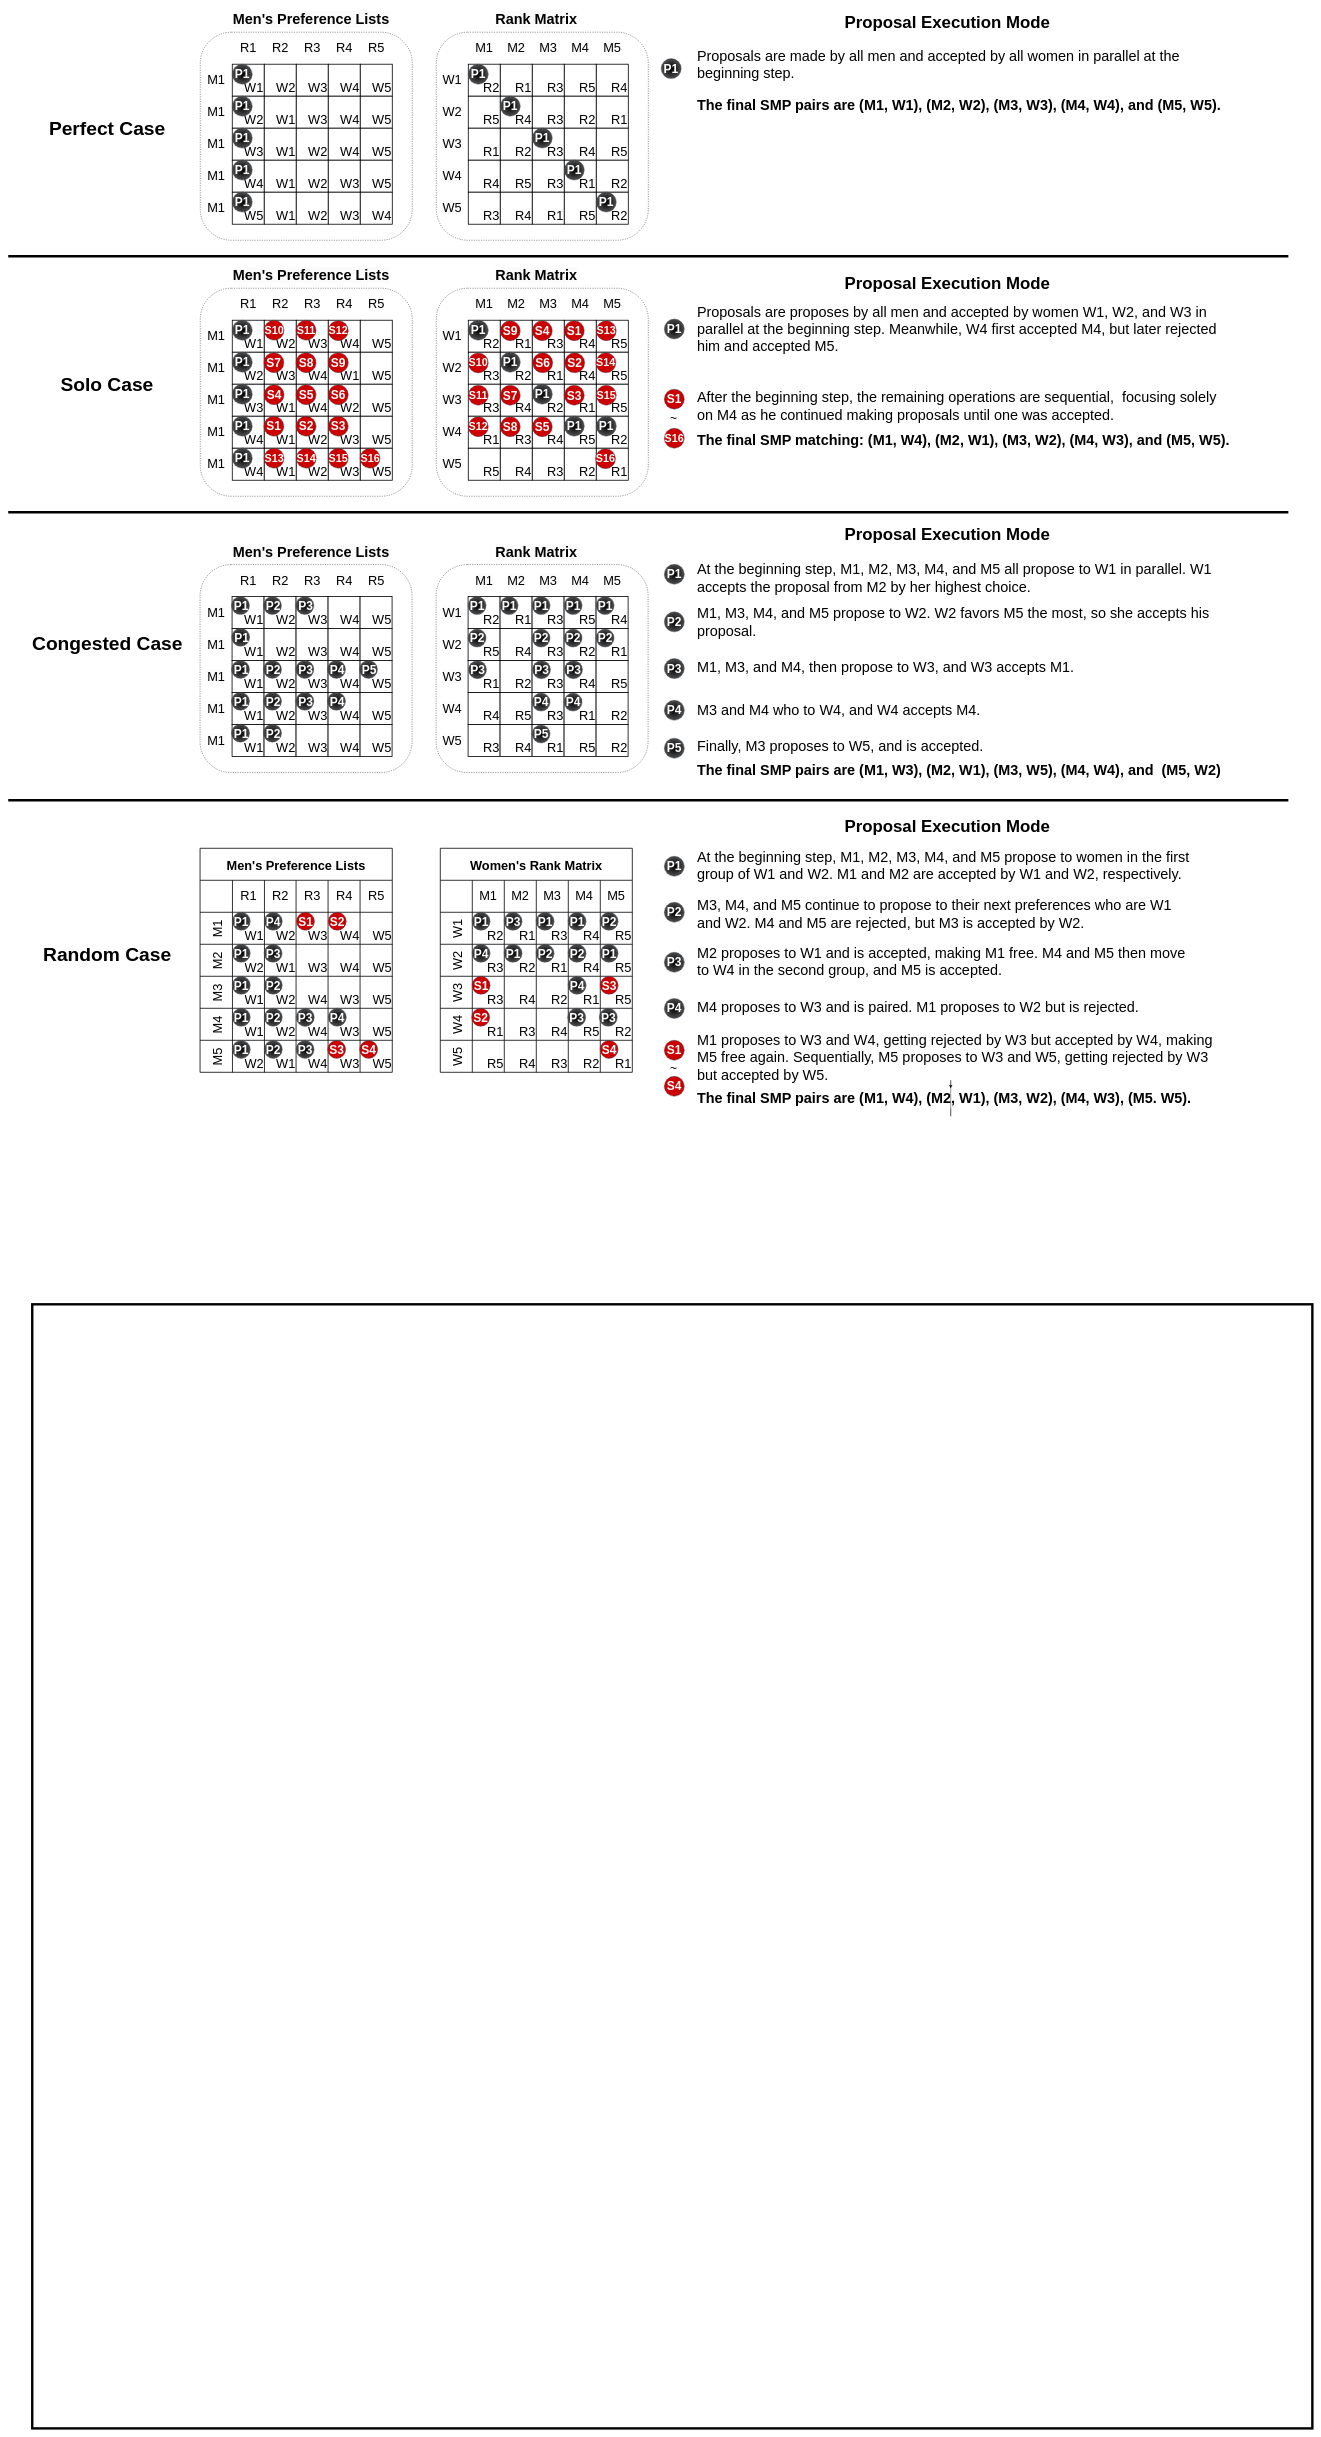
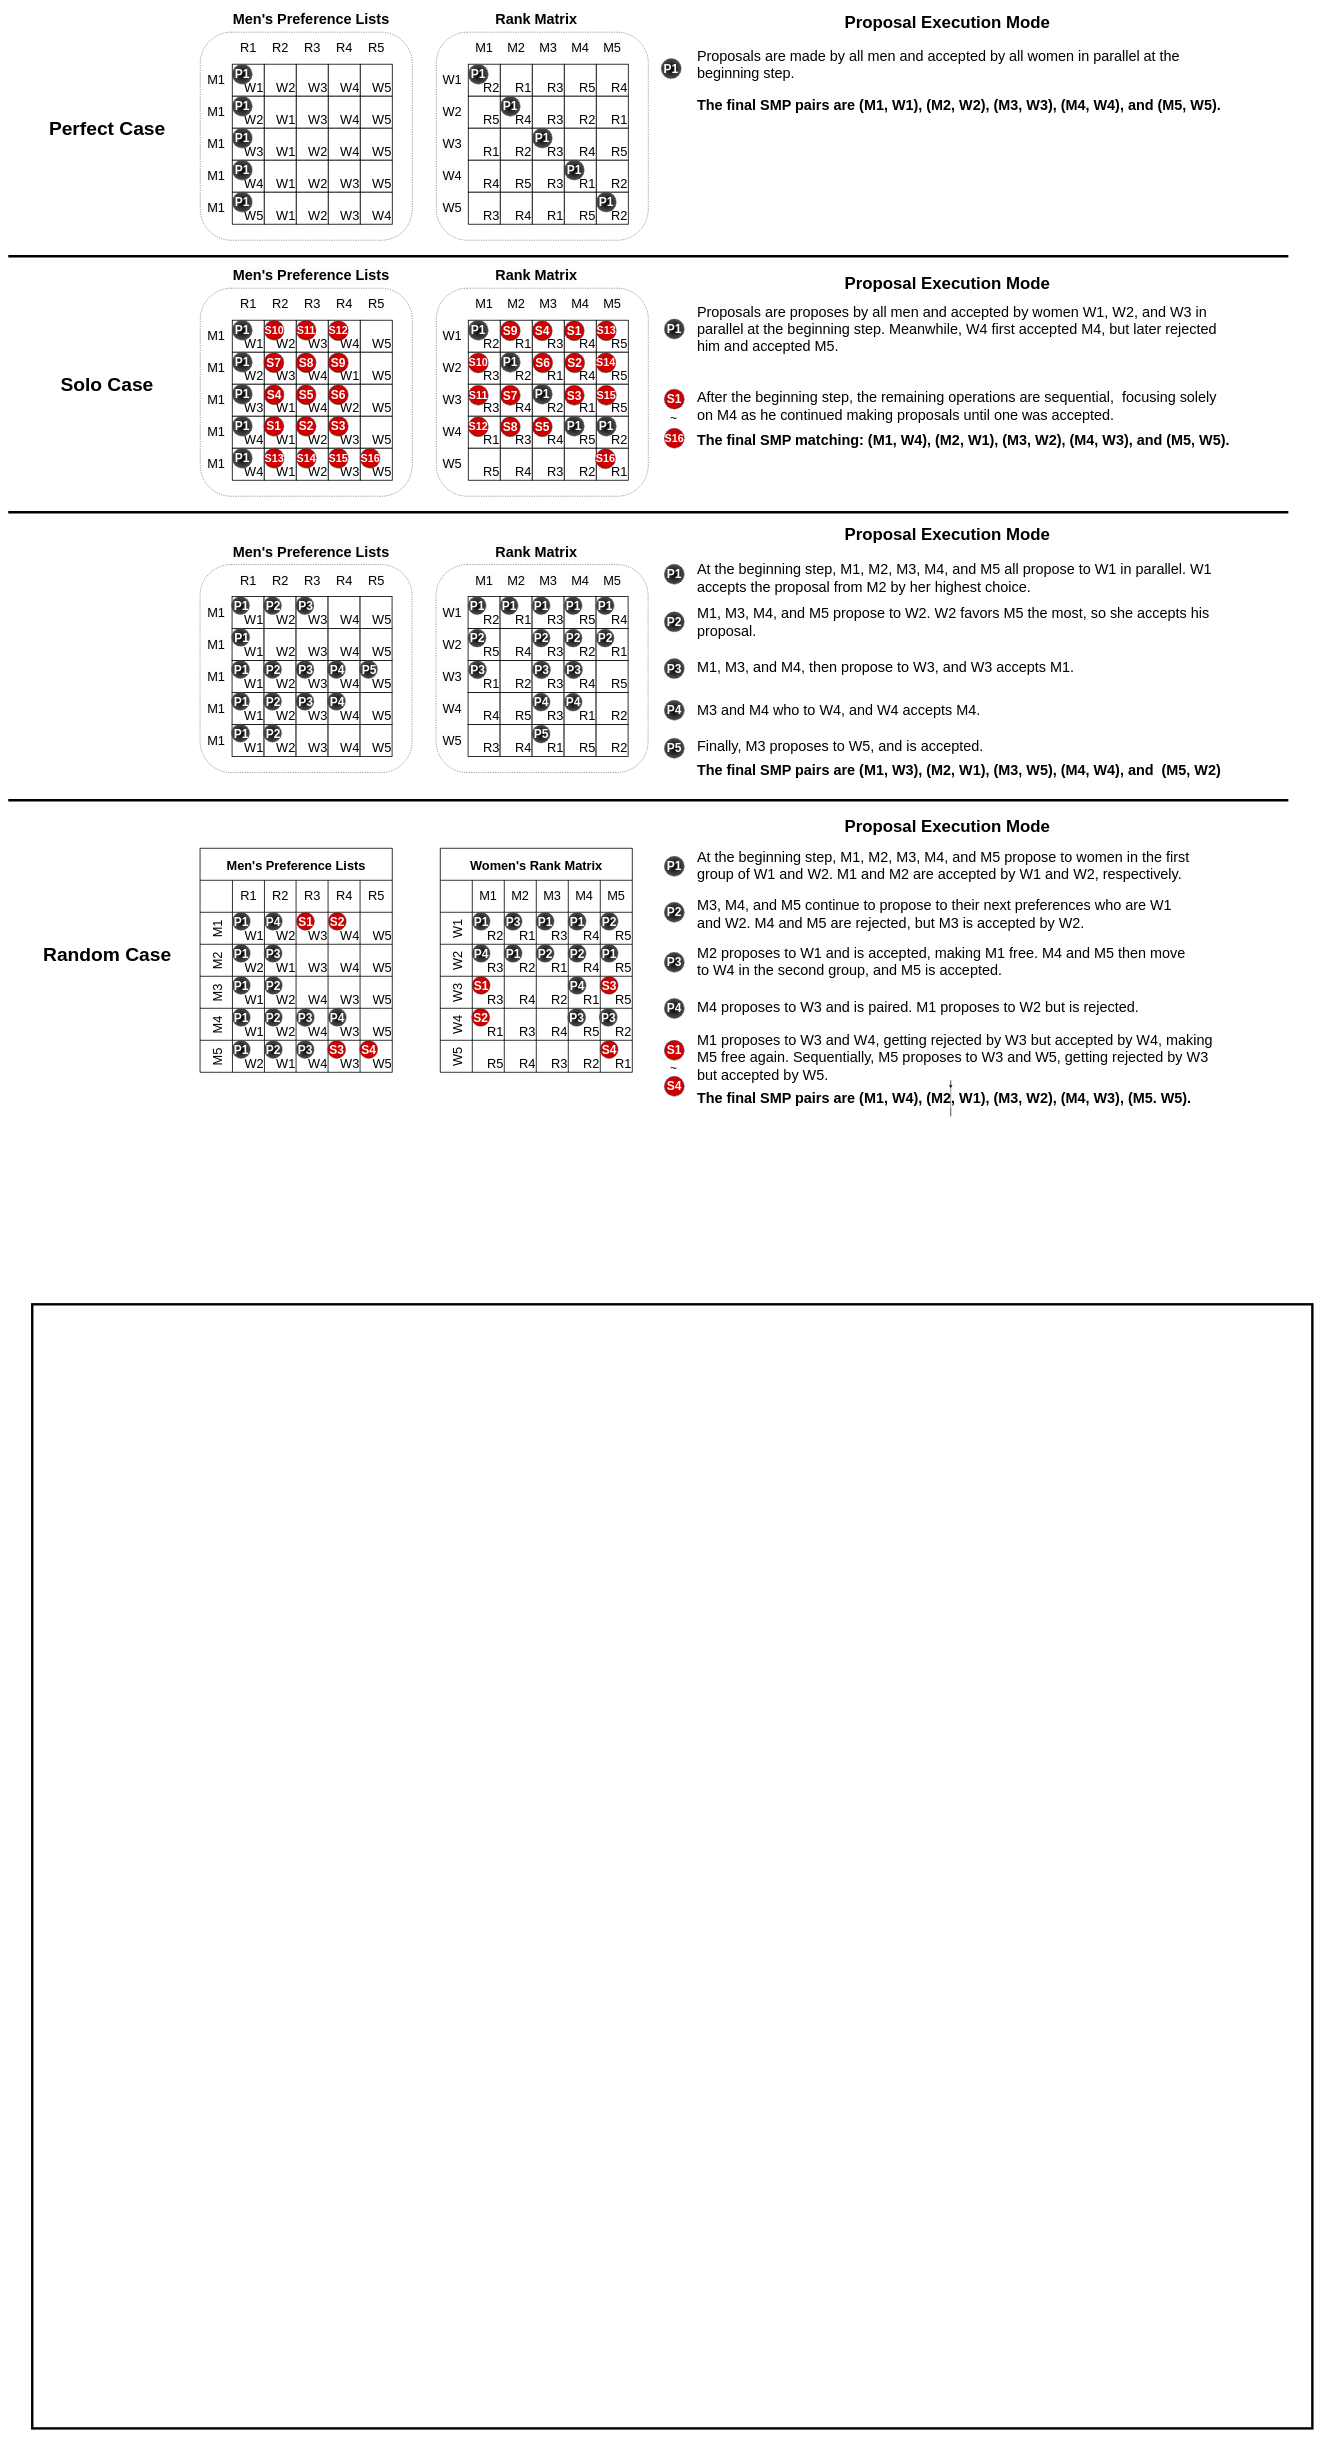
- <mxCell id="7" value="&lt;font style=&quot;font-size: 48px;&quot;&gt;&lt;b style=&quot;font-size: 48px;&quot;&gt;Congested Case&lt;/b&gt;&lt;/font&gt;" style="text;strokeColor=none;align=center;fillColor=none;html=1;verticalAlign=middle;whiteSpace=wrap;rounded=0;fontSize=48;" vertex="1" parent="1"><mxGeometry x="77.5" y="1534" width="379.5" height="148.5" as="geometry" /></mxCell>
